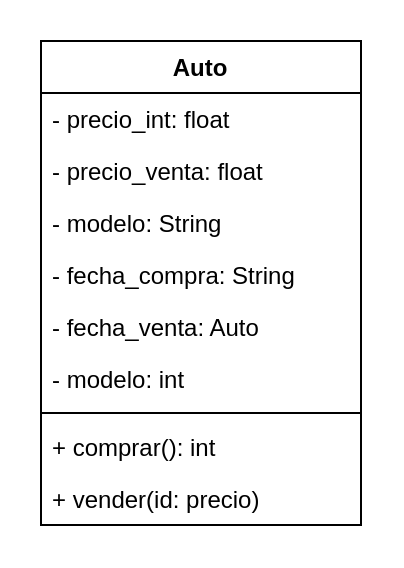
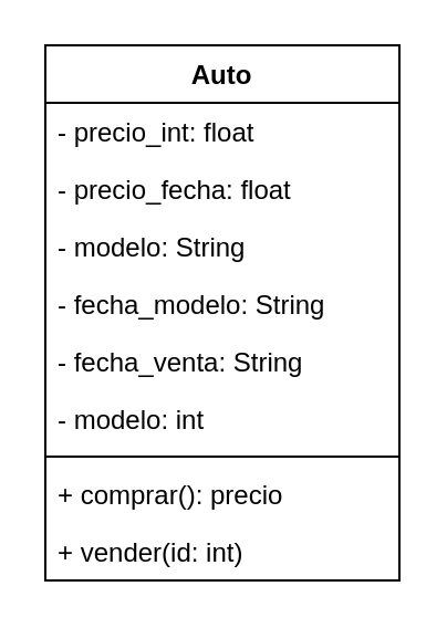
- <mxCell id="4" value="- precio_venta: float" style="text;strokeColor=none;fillColor=none;align=left;verticalAlign=top;spacingLeft=4;spacingRight=4;overflow=hidden;rotatable=0;points=[[0,0.5],[1,0.5]];portConstraint=eastwest;" vertex="1" parent="2"><mxGeometry y="52" width="160" height="26" as="geometry" /></mxCell>
+ <mxCell id="4" value="- precio_fecha: float" style="text;strokeColor=none;fillColor=none;align=left;verticalAlign=top;spacingLeft=4;spacingRight=4;overflow=hidden;rotatable=0;points=[[0,0.5],[1,0.5]];portConstraint=eastwest;" vertex="1" parent="2"><mxGeometry y="52" width="160" height="26" as="geometry" /></mxCell>
- <mxCell id="6" value="- fecha_compra: String" style="text;strokeColor=none;fillColor=none;align=left;verticalAlign=top;spacingLeft=4;spacingRight=4;overflow=hidden;rotatable=0;points=[[0,0.5],[1,0.5]];portConstraint=eastwest;" vertex="1" parent="2"><mxGeometry y="104" width="160" height="26" as="geometry" /></mxCell>
+ <mxCell id="6" value="- fecha_modelo: String" style="text;strokeColor=none;fillColor=none;align=left;verticalAlign=top;spacingLeft=4;spacingRight=4;overflow=hidden;rotatable=0;points=[[0,0.5],[1,0.5]];portConstraint=eastwest;" vertex="1" parent="2"><mxGeometry y="104" width="160" height="26" as="geometry" /></mxCell>
- <mxCell id="7" value="- fecha_venta: Auto" style="text;strokeColor=none;fillColor=none;align=left;verticalAlign=top;spacingLeft=4;spacingRight=4;overflow=hidden;rotatable=0;points=[[0,0.5],[1,0.5]];portConstraint=eastwest;" vertex="1" parent="2"><mxGeometry y="130" width="160" height="26" as="geometry" /></mxCell>
+ <mxCell id="7" value="- fecha_venta: String" style="text;strokeColor=none;fillColor=none;align=left;verticalAlign=top;spacingLeft=4;spacingRight=4;overflow=hidden;rotatable=0;points=[[0,0.5],[1,0.5]];portConstraint=eastwest;" vertex="1" parent="2"><mxGeometry y="130" width="160" height="26" as="geometry" /></mxCell>
- <mxCell id="10" value="+ comprar(): int" style="text;strokeColor=none;fillColor=none;align=left;verticalAlign=top;spacingLeft=4;spacingRight=4;overflow=hidden;rotatable=0;points=[[0,0.5],[1,0.5]];portConstraint=eastwest;" vertex="1" parent="2"><mxGeometry y="190" width="160" height="26" as="geometry" /></mxCell>
+ <mxCell id="10" value="+ comprar(): precio" style="text;strokeColor=none;fillColor=none;align=left;verticalAlign=top;spacingLeft=4;spacingRight=4;overflow=hidden;rotatable=0;points=[[0,0.5],[1,0.5]];portConstraint=eastwest;" vertex="1" parent="2"><mxGeometry y="190" width="160" height="26" as="geometry" /></mxCell>
- <mxCell id="11" value="+ vender(id: precio)" style="text;strokeColor=none;fillColor=none;align=left;verticalAlign=top;spacingLeft=4;spacingRight=4;overflow=hidden;rotatable=0;points=[[0,0.5],[1,0.5]];portConstraint=eastwest;" vertex="1" parent="2"><mxGeometry y="216" width="160" height="26" as="geometry" /></mxCell>
+ <mxCell id="11" value="+ vender(id: int)" style="text;strokeColor=none;fillColor=none;align=left;verticalAlign=top;spacingLeft=4;spacingRight=4;overflow=hidden;rotatable=0;points=[[0,0.5],[1,0.5]];portConstraint=eastwest;" vertex="1" parent="2"><mxGeometry y="216" width="160" height="26" as="geometry" /></mxCell>
